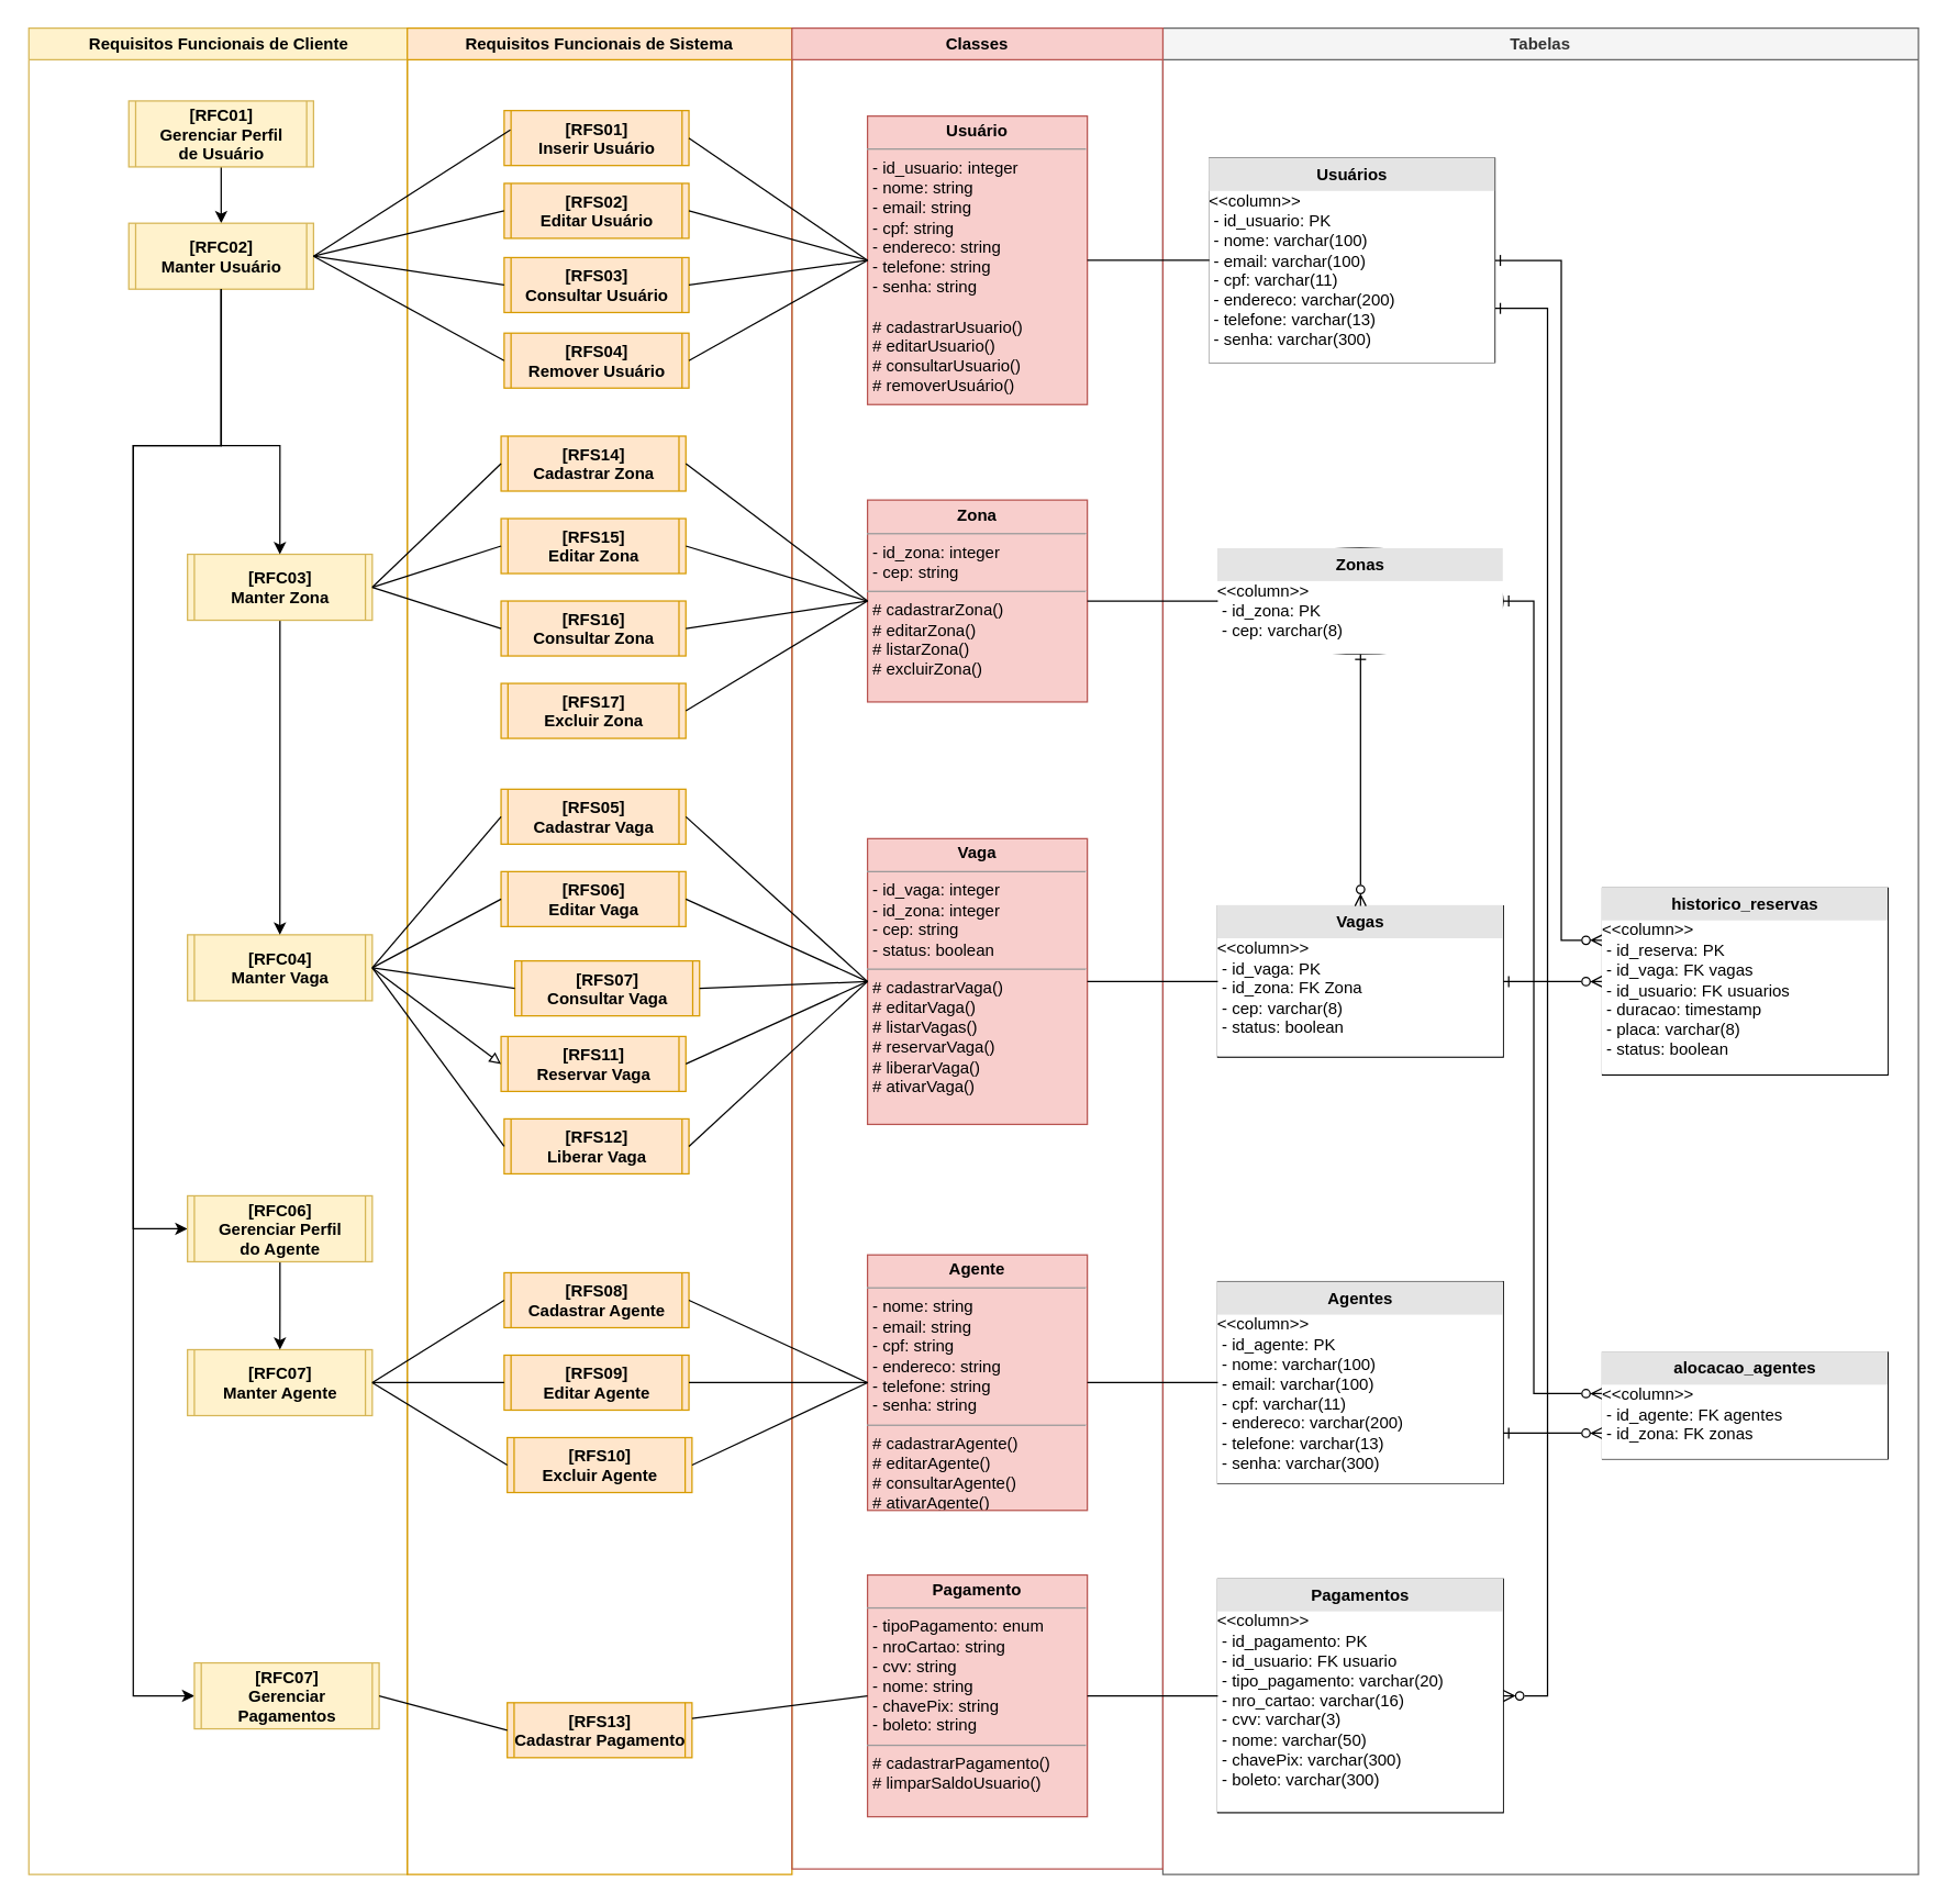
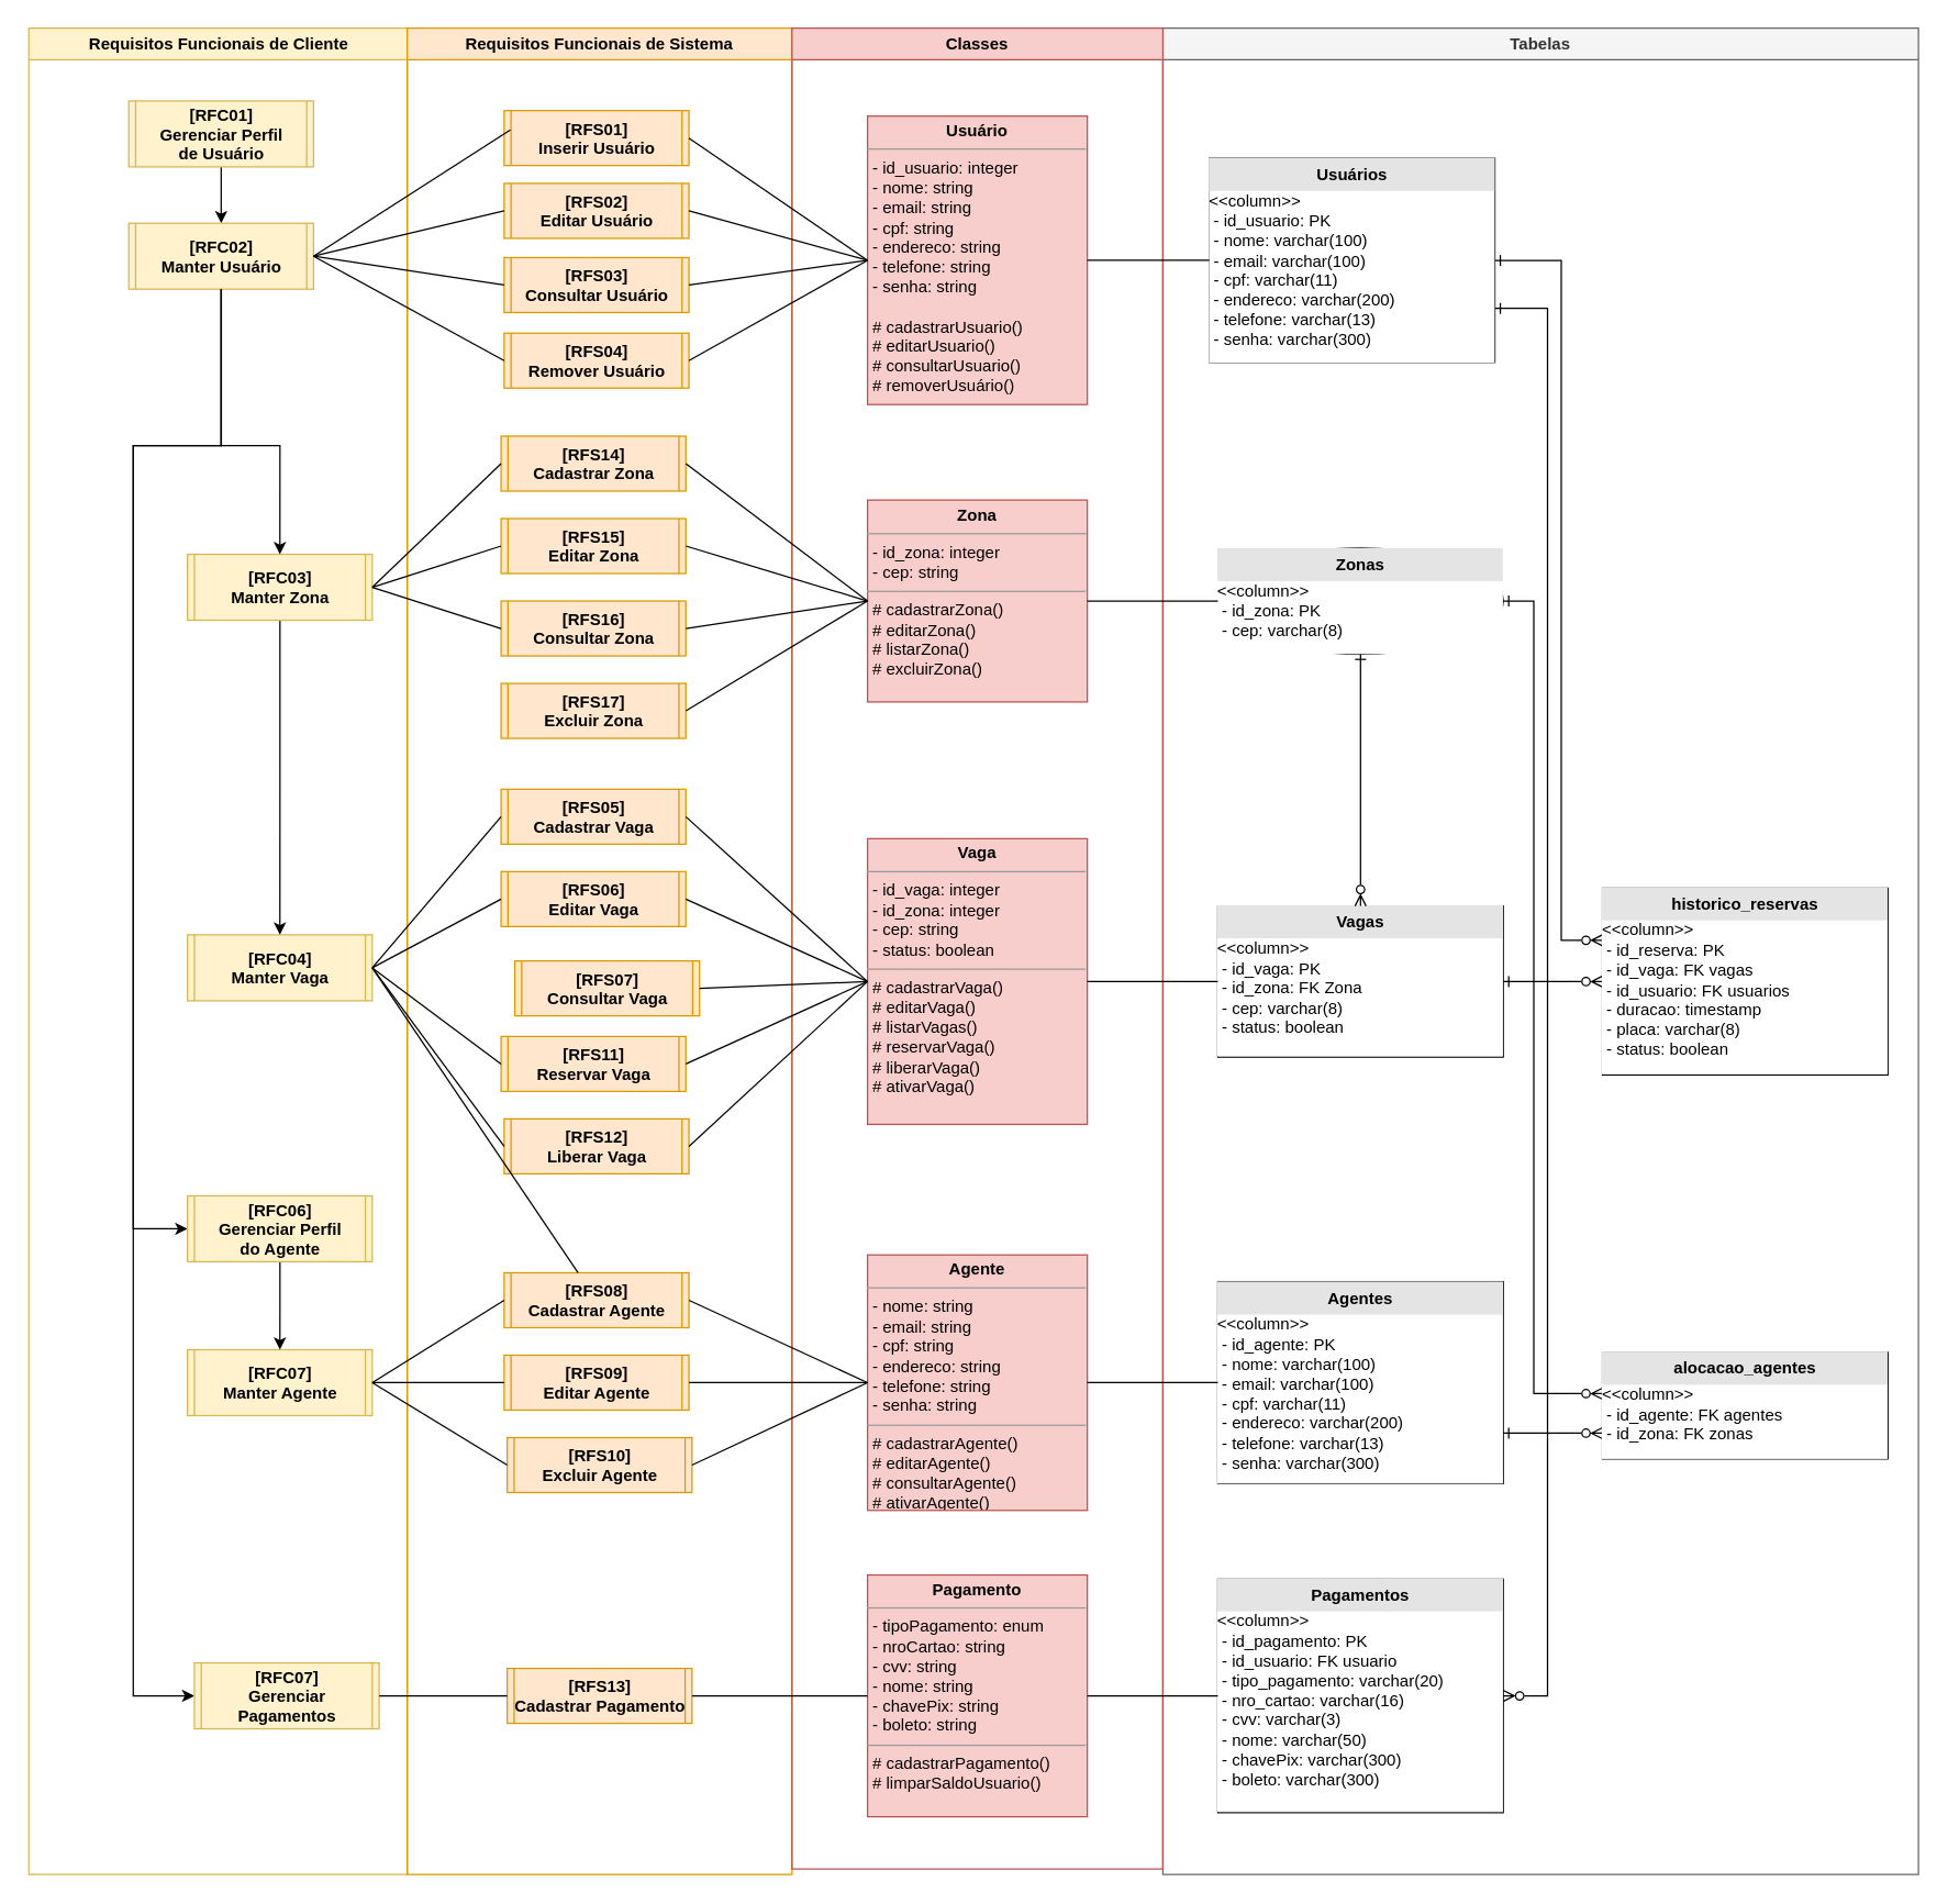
- <mxCell id="69" style="rounded=0;orthogonalLoop=1;jettySize=auto;html=1;exitX=1;exitY=0.5;exitDx=0;exitDy=0;strokeWidth=1;endArrow=none;endFill=0;entryX=0;entryY=0.5;entryDx=0;entryDy=0;" parent="1" source="6" target="23" edge="1"><mxGeometry relative="1" as="geometry"><mxPoint x="366" y="672" as="targetPoint" /></mxGeometry></mxCell>
+ <mxCell id="69" style="rounded=0;orthogonalLoop=1;jettySize=auto;html=1;exitX=1;exitY=0.5;exitDx=0;exitDy=0;strokeWidth=1;endArrow=none;endFill=0;" parent="1" source="6" target="26" edge="1"><mxGeometry relative="1" as="geometry"><mxPoint x="366" y="672" as="targetPoint" /></mxGeometry></mxCell>
- <mxCell id="73" style="rounded=0;orthogonalLoop=1;jettySize=auto;html=1;entryX=0;entryY=0.5;entryDx=0;entryDy=0;endArrow=block;endFill=0;exitX=1;exitY=0.5;exitDx=0;exitDy=0;" parent="1" source="6" target="27" edge="1"><mxGeometry relative="1" as="geometry" /></mxCell>
+ <mxCell id="73" style="rounded=0;orthogonalLoop=1;jettySize=auto;html=1;entryX=0;entryY=0.5;entryDx=0;entryDy=0;endArrow=none;endFill=0;exitX=1;exitY=0.5;exitDx=0;exitDy=0;" parent="1" source="6" target="27" edge="1"><mxGeometry relative="1" as="geometry" /></mxCell>
- <mxCell id="30" value="[RFS13]&#10;Cadastrar Pagamento" style="shape=process2;fixedSize=1;size=5;fontStyle=1;fillColor=#ffe6cc;strokeColor=#d79b00;" parent="17" vertex="1"><mxGeometry x="72.75" y="1219" width="134.5" height="40" as="geometry" /></mxCell>
+ <mxCell id="30" value="[RFS13]&#10;Cadastrar Pagamento" style="shape=process2;fixedSize=1;size=5;fontStyle=1;fillColor=#ffe6cc;strokeColor=#d79b00;" parent="17" vertex="1"><mxGeometry x="72.75" y="1194" width="134.5" height="40" as="geometry" /></mxCell>
